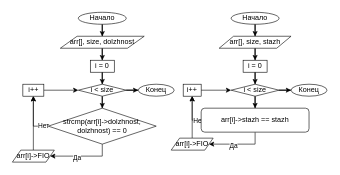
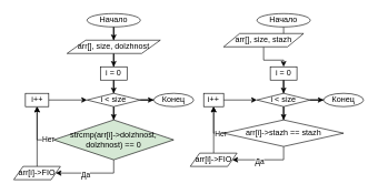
- <mxCell id="24" value="arr[], size,&amp;nbsp;stazh" style="shape=parallelogram;perimeter=parallelogramPerimeter;whiteSpace=wrap;html=1;fontFamily=Helvetica;fontSize=12;fontColor=#000000;align=center;strokeColor=#000000;fillColor=#ffffff;" vertex="1" parent="1"><mxGeometry x="365" y="60" width="120" height="20" as="geometry" /></mxCell>
+ <mxCell id="24" value="arr[], size,&amp;nbsp;stazh" style="shape=parallelogram;perimeter=parallelogramPerimeter;whiteSpace=wrap;html=1;fontFamily=Helvetica;fontSize=12;fontColor=#000000;align=center;strokeColor=#000000;fillColor=#ffffff;" vertex="1" parent="1"><mxGeometry x="335" y="50" width="120" height="20" as="geometry" /></mxCell>
- <mxCell id="36" value="arr[i]-&amp;gt;stazh ==&amp;nbsp;stazh" style="whiteSpace=wrap;html=1;rounded=1;" vertex="1" parent="1"><mxGeometry x="335" y="180" width="180" height="40" as="geometry" /></mxCell>
+ <mxCell id="36" value="arr[i]-&amp;gt;stazh ==&amp;nbsp;stazh" style="rhombus;whiteSpace=wrap;html=1;" vertex="1" parent="1"><mxGeometry x="335" y="180" width="180" height="40" as="geometry" /></mxCell>
- <mxCell id="17" value="strcmp(arr[i]-&amp;gt;dolzhnost, dolzhnost) == 0" style="rhombus;whiteSpace=wrap;html=1;" vertex="1" parent="1"><mxGeometry x="80" y="180" width="180" height="60" as="geometry" /></mxCell>
+ <mxCell id="17" value="strcmp(arr[i]-&amp;gt;dolzhnost, dolzhnost) == 0" style="rhombus;whiteSpace=wrap;html=1;fillColor=#d5e8d4;" vertex="1" parent="1"><mxGeometry x="80" y="180" width="180" height="60" as="geometry" /></mxCell>
